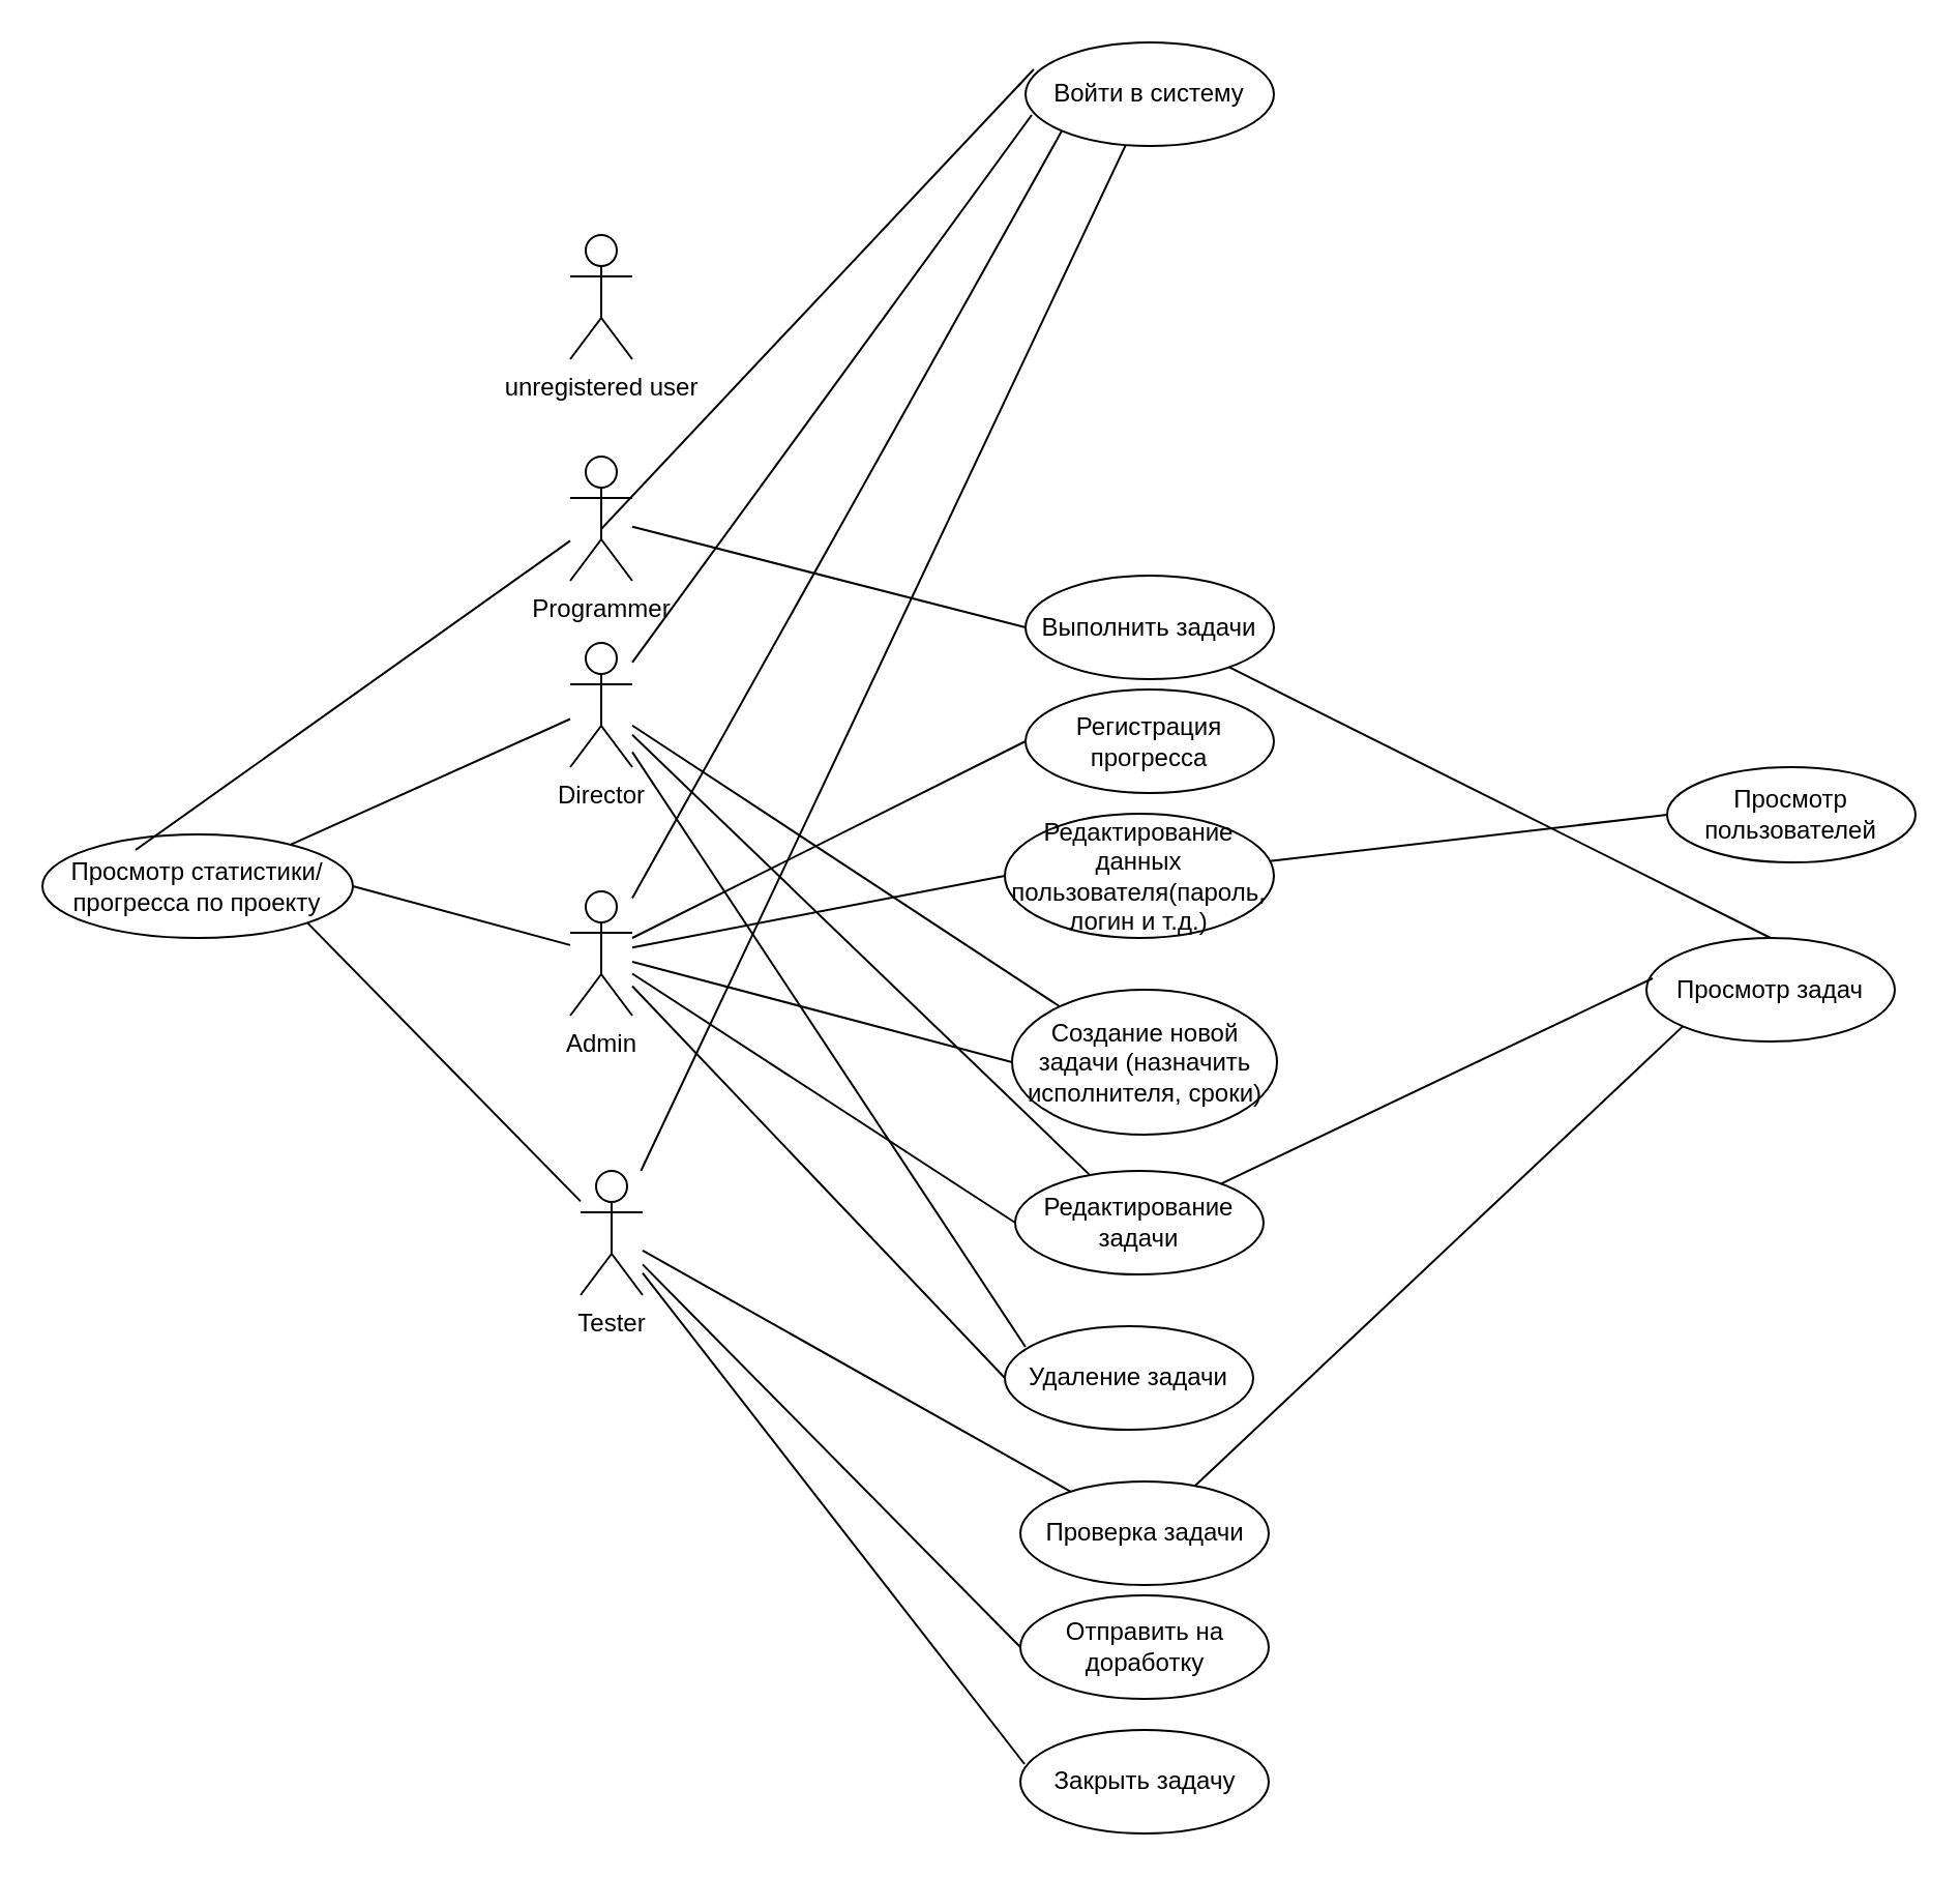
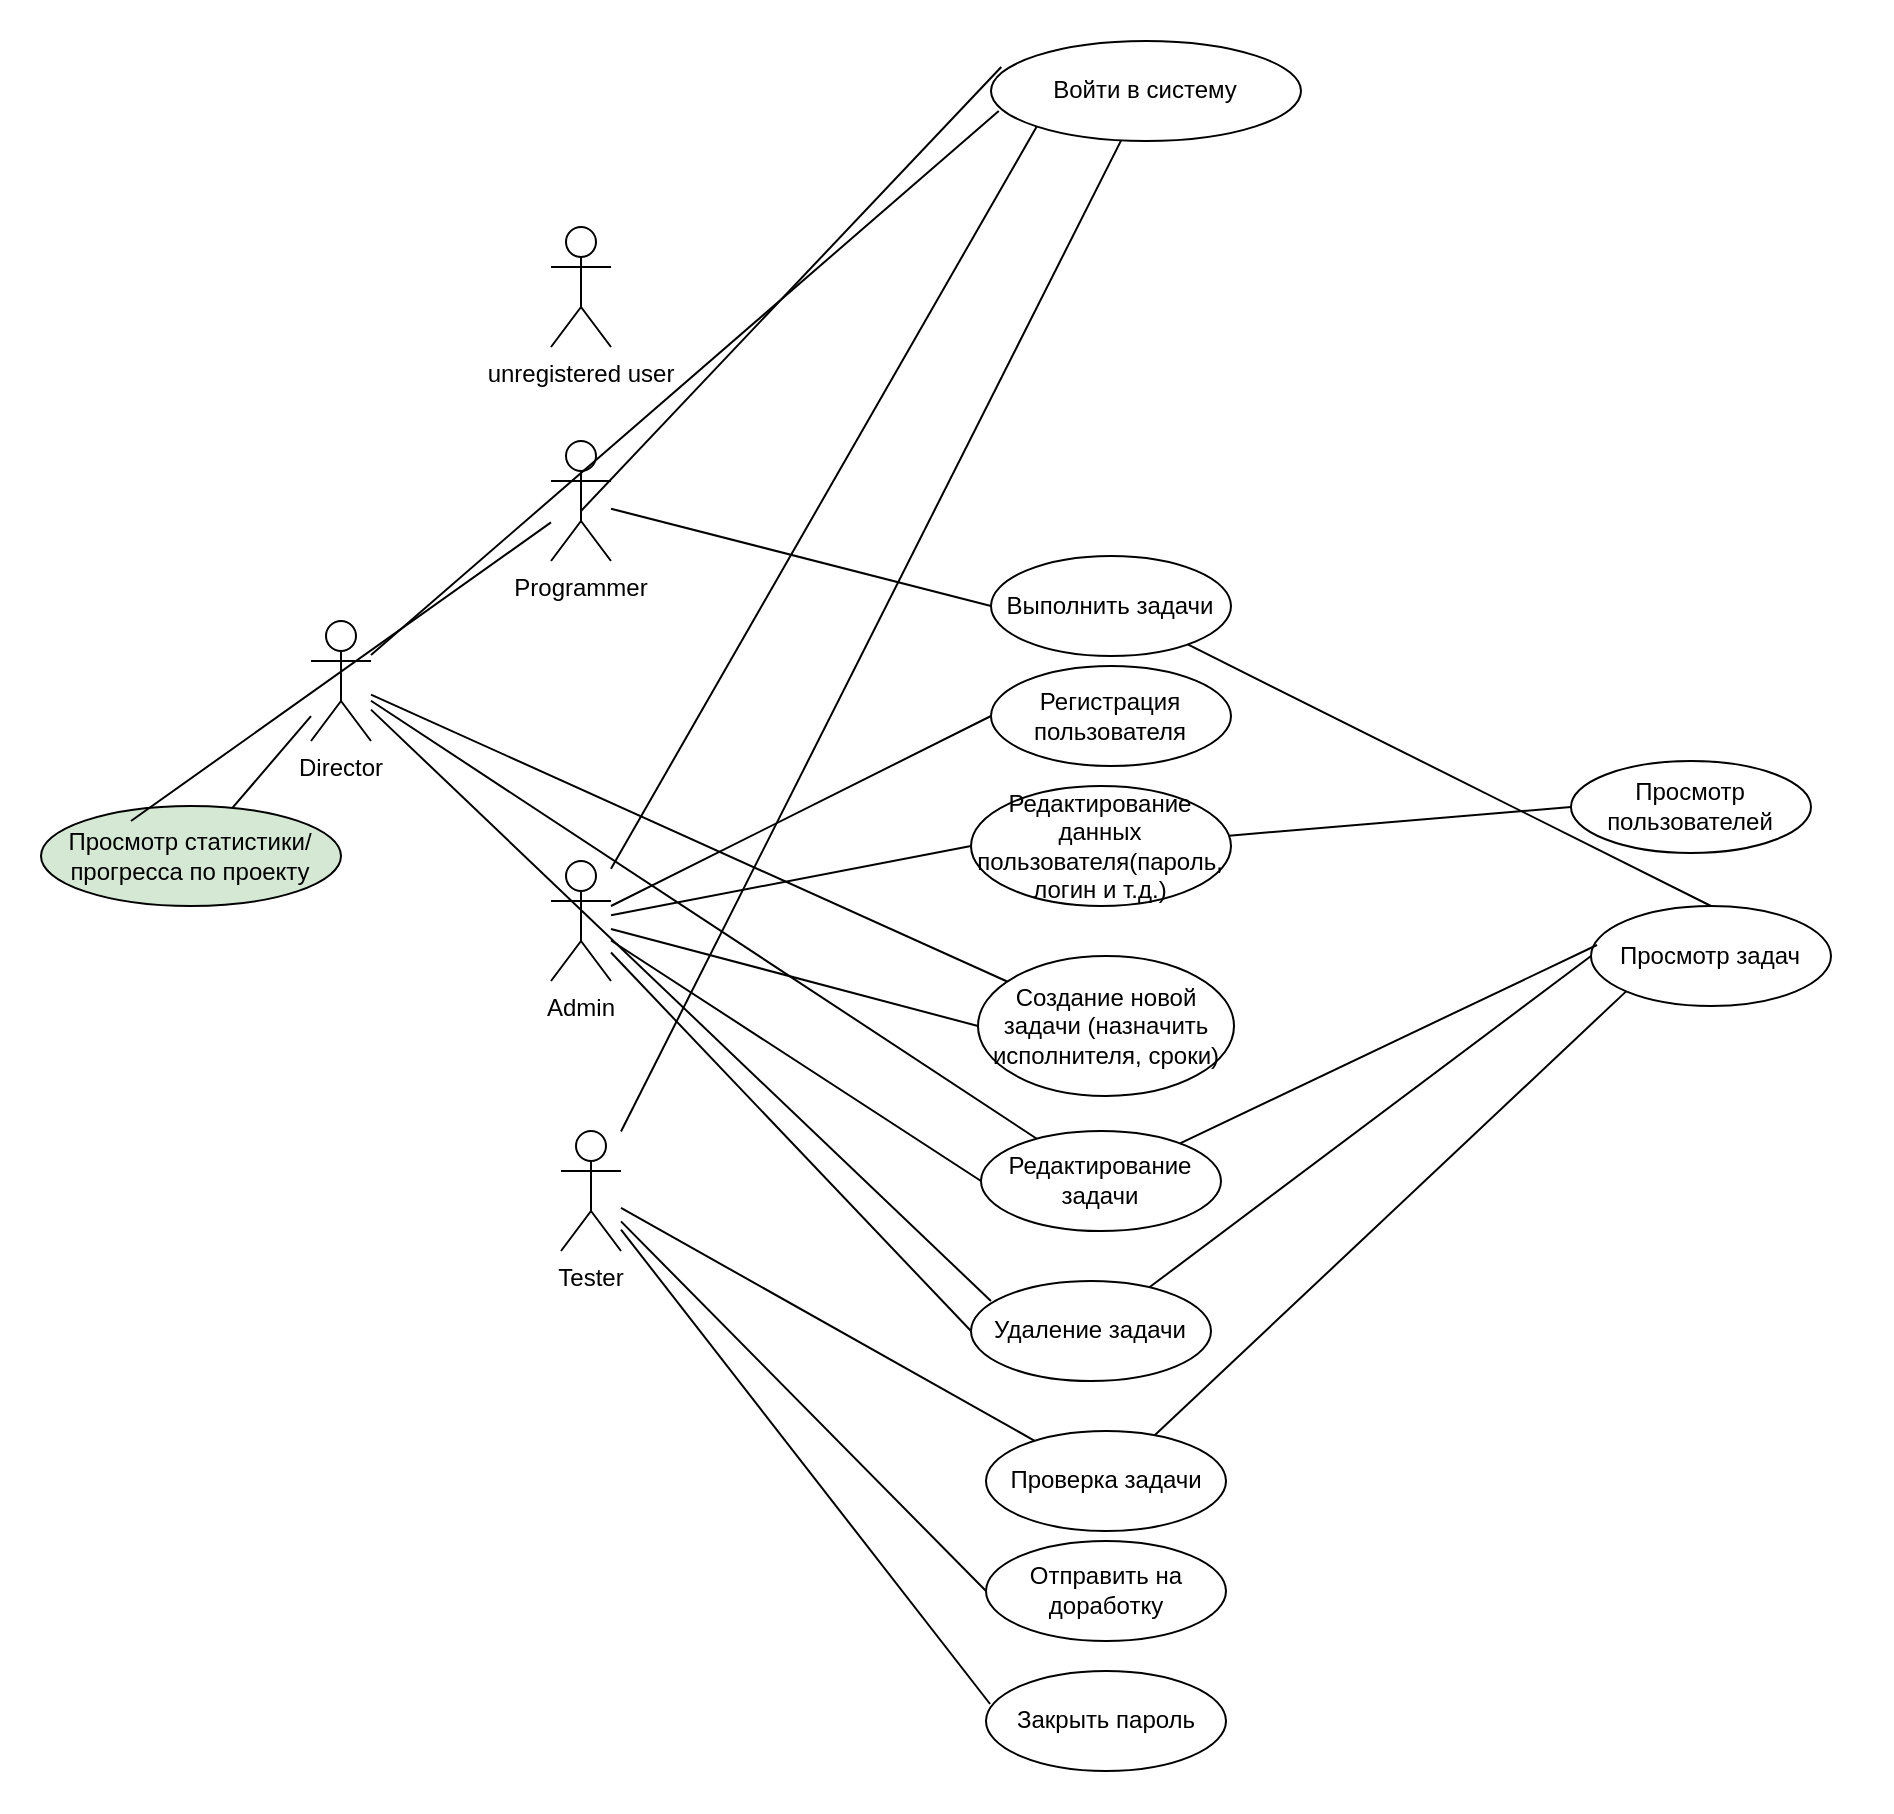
- <mxCell id="8" value="Войти в систему" style="ellipse;whiteSpace=wrap;html=1;" vertex="1" parent="1"><mxGeometry x="495" y="20" width="120" height="50" as="geometry" /></mxCell>
+ <mxCell id="8" value="Войти в систему" style="ellipse;whiteSpace=wrap;html=1;" vertex="1" parent="1"><mxGeometry x="495" y="20" width="155" height="50" as="geometry" /></mxCell>
- <mxCell id="2" value="Director" style="shape=umlActor;verticalLabelPosition=bottom;labelBackgroundColor=#ffffff;verticalAlign=top;html=1;outlineConnect=0;" vertex="1" parent="1"><mxGeometry x="275" y="310" width="30" height="60" as="geometry" /></mxCell>
+ <mxCell id="2" value="Director" style="shape=umlActor;verticalLabelPosition=bottom;labelBackgroundColor=#ffffff;verticalAlign=top;html=1;outlineConnect=0;" vertex="1" parent="1"><mxGeometry x="155" y="310" width="30" height="60" as="geometry" /></mxCell>
- <mxCell id="10" value="Регистрация прогресса" style="ellipse;whiteSpace=wrap;html=1;" vertex="1" parent="1"><mxGeometry x="495" y="332.5" width="120" height="50" as="geometry" /></mxCell>
+ <mxCell id="10" value="Регистрация пользователя" style="ellipse;whiteSpace=wrap;html=1;" vertex="1" parent="1"><mxGeometry x="495" y="332.5" width="120" height="50" as="geometry" /></mxCell>
- <mxCell id="33" value="Просмотр пользователей" style="ellipse;whiteSpace=wrap;html=1;" vertex="1" parent="1"><mxGeometry x="805" y="370" width="120" height="46" as="geometry" /></mxCell>
+ <mxCell id="33" value="Просмотр пользователей" style="ellipse;whiteSpace=wrap;html=1;" vertex="1" parent="1"><mxGeometry x="785" y="380" width="120" height="46" as="geometry" /></mxCell>
- <mxCell id="40" value="Просмотр статистики/прогресса по проекту" style="ellipse;whiteSpace=wrap;html=1;fontStyle=0;" vertex="1" parent="1"><mxGeometry x="20" y="402.5" width="150" height="50" as="geometry" /></mxCell>
+ <mxCell id="40" value="Просмотр статистики/прогресса по проекту" style="ellipse;whiteSpace=wrap;html=1;fontStyle=0;fillColor=#d5e8d4;" vertex="1" parent="1"><mxGeometry x="20" y="402.5" width="150" height="50" as="geometry" /></mxCell>
- <mxCell id="42" value="" style="endArrow=none;html=1;entryX=1;entryY=0.5;entryDx=0;entryDy=0;" edge="1" parent="1" source="3" target="40"><mxGeometry width="50" height="50" relative="1" as="geometry"><mxPoint x="204.289" y="510" as="sourcePoint" /><mxPoint x="204.289" y="460" as="targetPoint" /></mxGeometry></mxCell>
- <mxCell id="43" value="" style="endArrow=none;html=1;entryX=1;entryY=1;entryDx=0;entryDy=0;" edge="1" parent="1" source="5" target="40"><mxGeometry width="50" height="50" relative="1" as="geometry"><mxPoint x="209.289" y="645" as="sourcePoint" /><mxPoint x="209.289" y="595" as="targetPoint" /></mxGeometry></mxCell>
+ <mxCell id="30" value="" style="endArrow=none;html=1;entryX=0;entryY=0.5;entryDx=0;entryDy=0;" edge="1" parent="1" source="16" target="9"><mxGeometry width="50" height="50" relative="1" as="geometry"><mxPoint x="615" y="527.5" as="sourcePoint" /><mxPoint x="685.711" y="477.5" as="targetPoint" /></mxGeometry></mxCell>
- <mxCell id="13" value="Закрыть задачу" style="ellipse;whiteSpace=wrap;html=1;" vertex="1" parent="1"><mxGeometry x="492.5" y="835" width="120" height="50" as="geometry" /></mxCell>
+ <mxCell id="13" value="Закрыть пароль" style="ellipse;whiteSpace=wrap;html=1;" vertex="1" parent="1"><mxGeometry x="492.5" y="835" width="120" height="50" as="geometry" /></mxCell>
